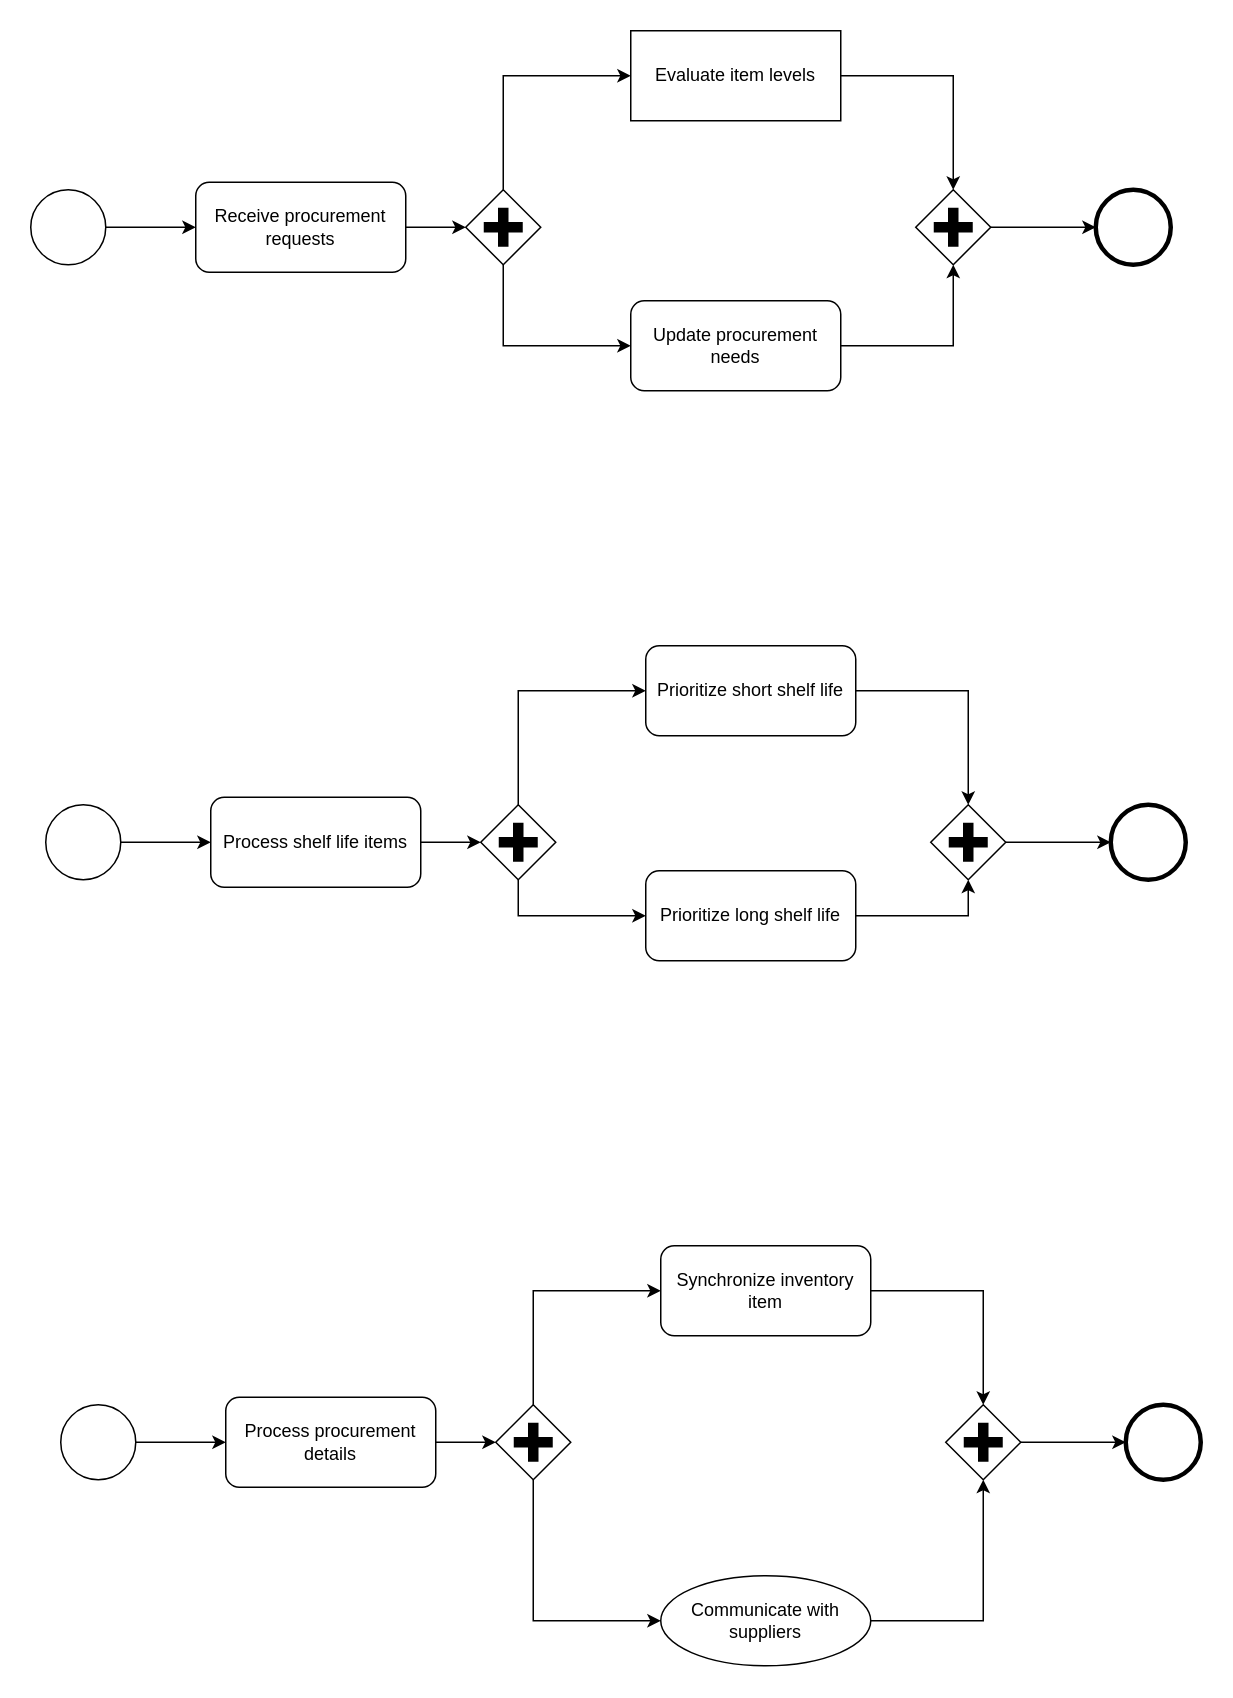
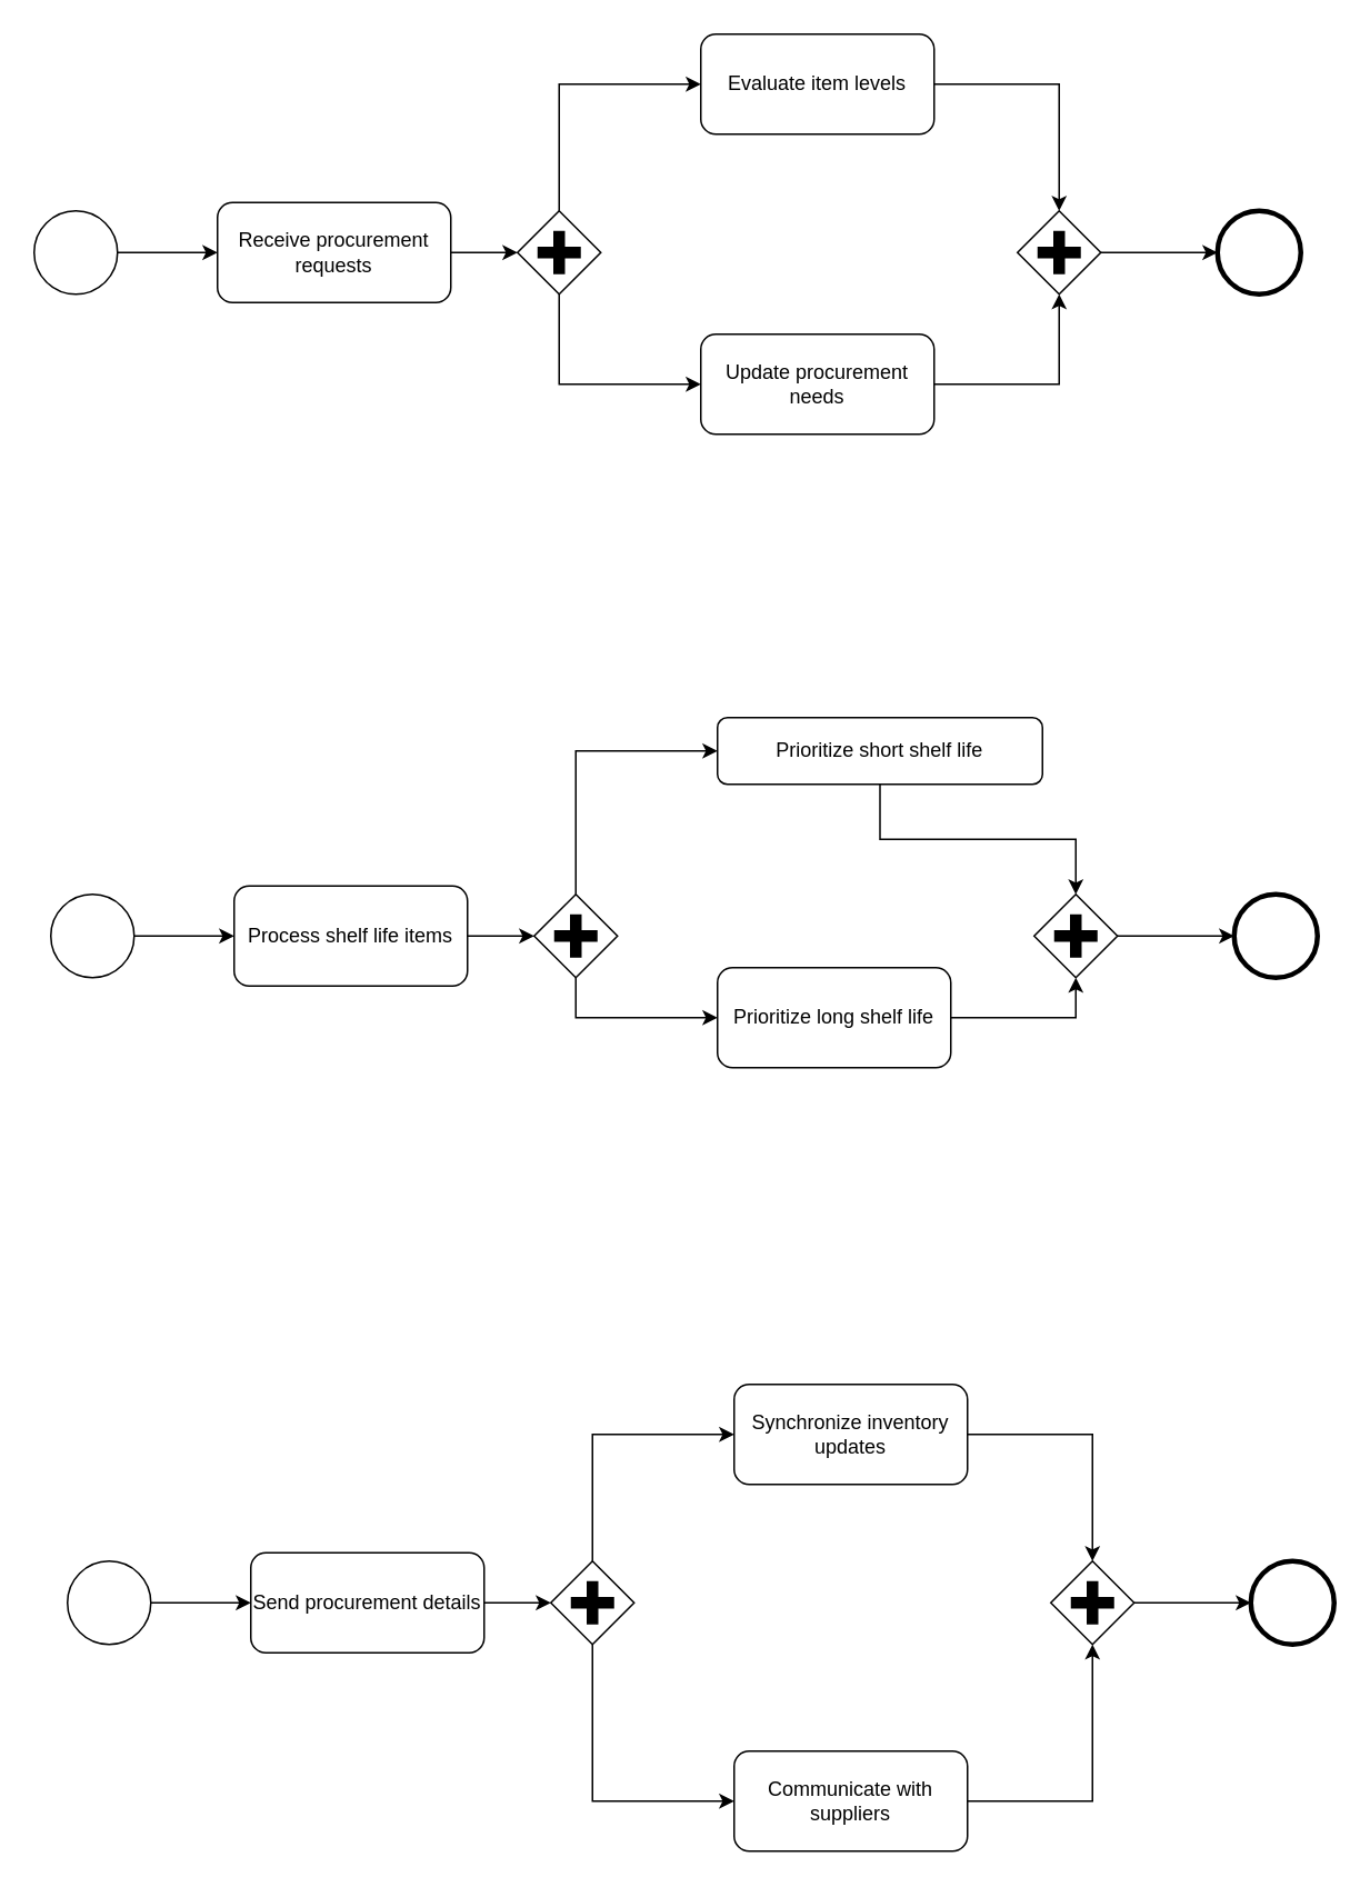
- <mxCell id="4" value="Evaluate item levels" style="whiteSpace=wrap;html=1;rounded=0;" vertex="1" parent="1"><mxGeometry x="420" y="20" width="140" height="60" as="geometry" /></mxCell>
+ <mxCell id="4" value="Evaluate item levels" style="rounded=1;whiteSpace=wrap;html=1;" vertex="1" parent="1"><mxGeometry x="420" y="20" width="140" height="60" as="geometry" /></mxCell>
- <mxCell id="18" value="Prioritize short shelf life" style="rounded=1;whiteSpace=wrap;html=1;" vertex="1" parent="1"><mxGeometry x="430" y="430" width="140" height="60" as="geometry" /></mxCell>
+ <mxCell id="18" value="Prioritize short shelf life" style="rounded=1;whiteSpace=wrap;html=1;" vertex="1" parent="1"><mxGeometry x="430" y="430" width="195" height="40" as="geometry" /></mxCell>
- <mxCell id="32" value="Synchronize inventory item" style="rounded=1;whiteSpace=wrap;html=1;" vertex="1" parent="1"><mxGeometry x="440" y="830" width="140" height="60" as="geometry" /></mxCell>
+ <mxCell id="32" value="Synchronize inventory updates" style="rounded=1;whiteSpace=wrap;html=1;" vertex="1" parent="1"><mxGeometry x="440" y="830" width="140" height="60" as="geometry" /></mxCell>
- <mxCell id="31" value="Process procurement details" style="rounded=1;whiteSpace=wrap;html=1;" vertex="1" parent="1"><mxGeometry x="150" y="931" width="140" height="60" as="geometry" /></mxCell>
+ <mxCell id="31" value="Send procurement details" style="rounded=1;whiteSpace=wrap;html=1;" vertex="1" parent="1"><mxGeometry x="150" y="931" width="140" height="60" as="geometry" /></mxCell>
- <mxCell id="33" value="Communicate with suppliers" style="ellipse;whiteSpace=wrap;html=1;" vertex="1" parent="1"><mxGeometry x="440" y="1050" width="140" height="60" as="geometry" /></mxCell>
+ <mxCell id="33" value="Communicate with suppliers" style="rounded=1;whiteSpace=wrap;html=1;" vertex="1" parent="1"><mxGeometry x="440" y="1050" width="140" height="60" as="geometry" /></mxCell>
